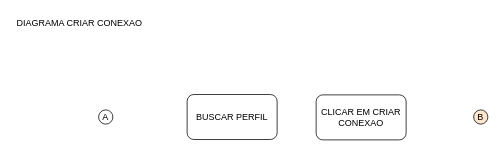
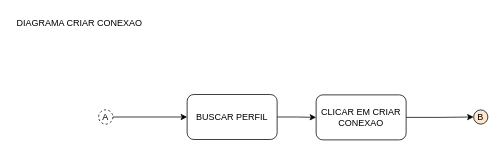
- <mxCell id="4" value="A" style="ellipse;whiteSpace=wrap;html=1;aspect=fixed;" vertex="1" parent="1"><mxGeometry x="131" y="146" width="19" height="19" as="geometry" /></mxCell>
+ <mxCell id="4" value="A" style="ellipse;whiteSpace=wrap;html=1;aspect=fixed;dashed=1;" vertex="1" parent="1"><mxGeometry x="131" y="146" width="19" height="19" as="geometry" /></mxCell>
+ <mxCell id="3" style="edgeStyle=orthogonalEdgeStyle;rounded=0;orthogonalLoop=1;jettySize=auto;html=1;exitX=1;exitY=0.5;exitDx=0;exitDy=0;entryX=0;entryY=0.5;entryDx=0;entryDy=0;" edge="1" parent="1" source="4" target="6"><mxGeometry relative="1" as="geometry" /></mxCell>
+ <mxCell id="5" style="edgeStyle=orthogonalEdgeStyle;rounded=0;orthogonalLoop=1;jettySize=auto;html=1;exitX=1;exitY=0.5;exitDx=0;exitDy=0;entryX=0;entryY=0.5;entryDx=0;entryDy=0;" edge="1" parent="1" source="6" target="8"><mxGeometry relative="1" as="geometry" /></mxCell>
+ <mxCell id="7" style="edgeStyle=orthogonalEdgeStyle;rounded=0;orthogonalLoop=1;jettySize=auto;html=1;entryX=0;entryY=0.5;entryDx=0;entryDy=0;" edge="1" parent="1" source="8" target="9"><mxGeometry relative="1" as="geometry" /></mxCell>
